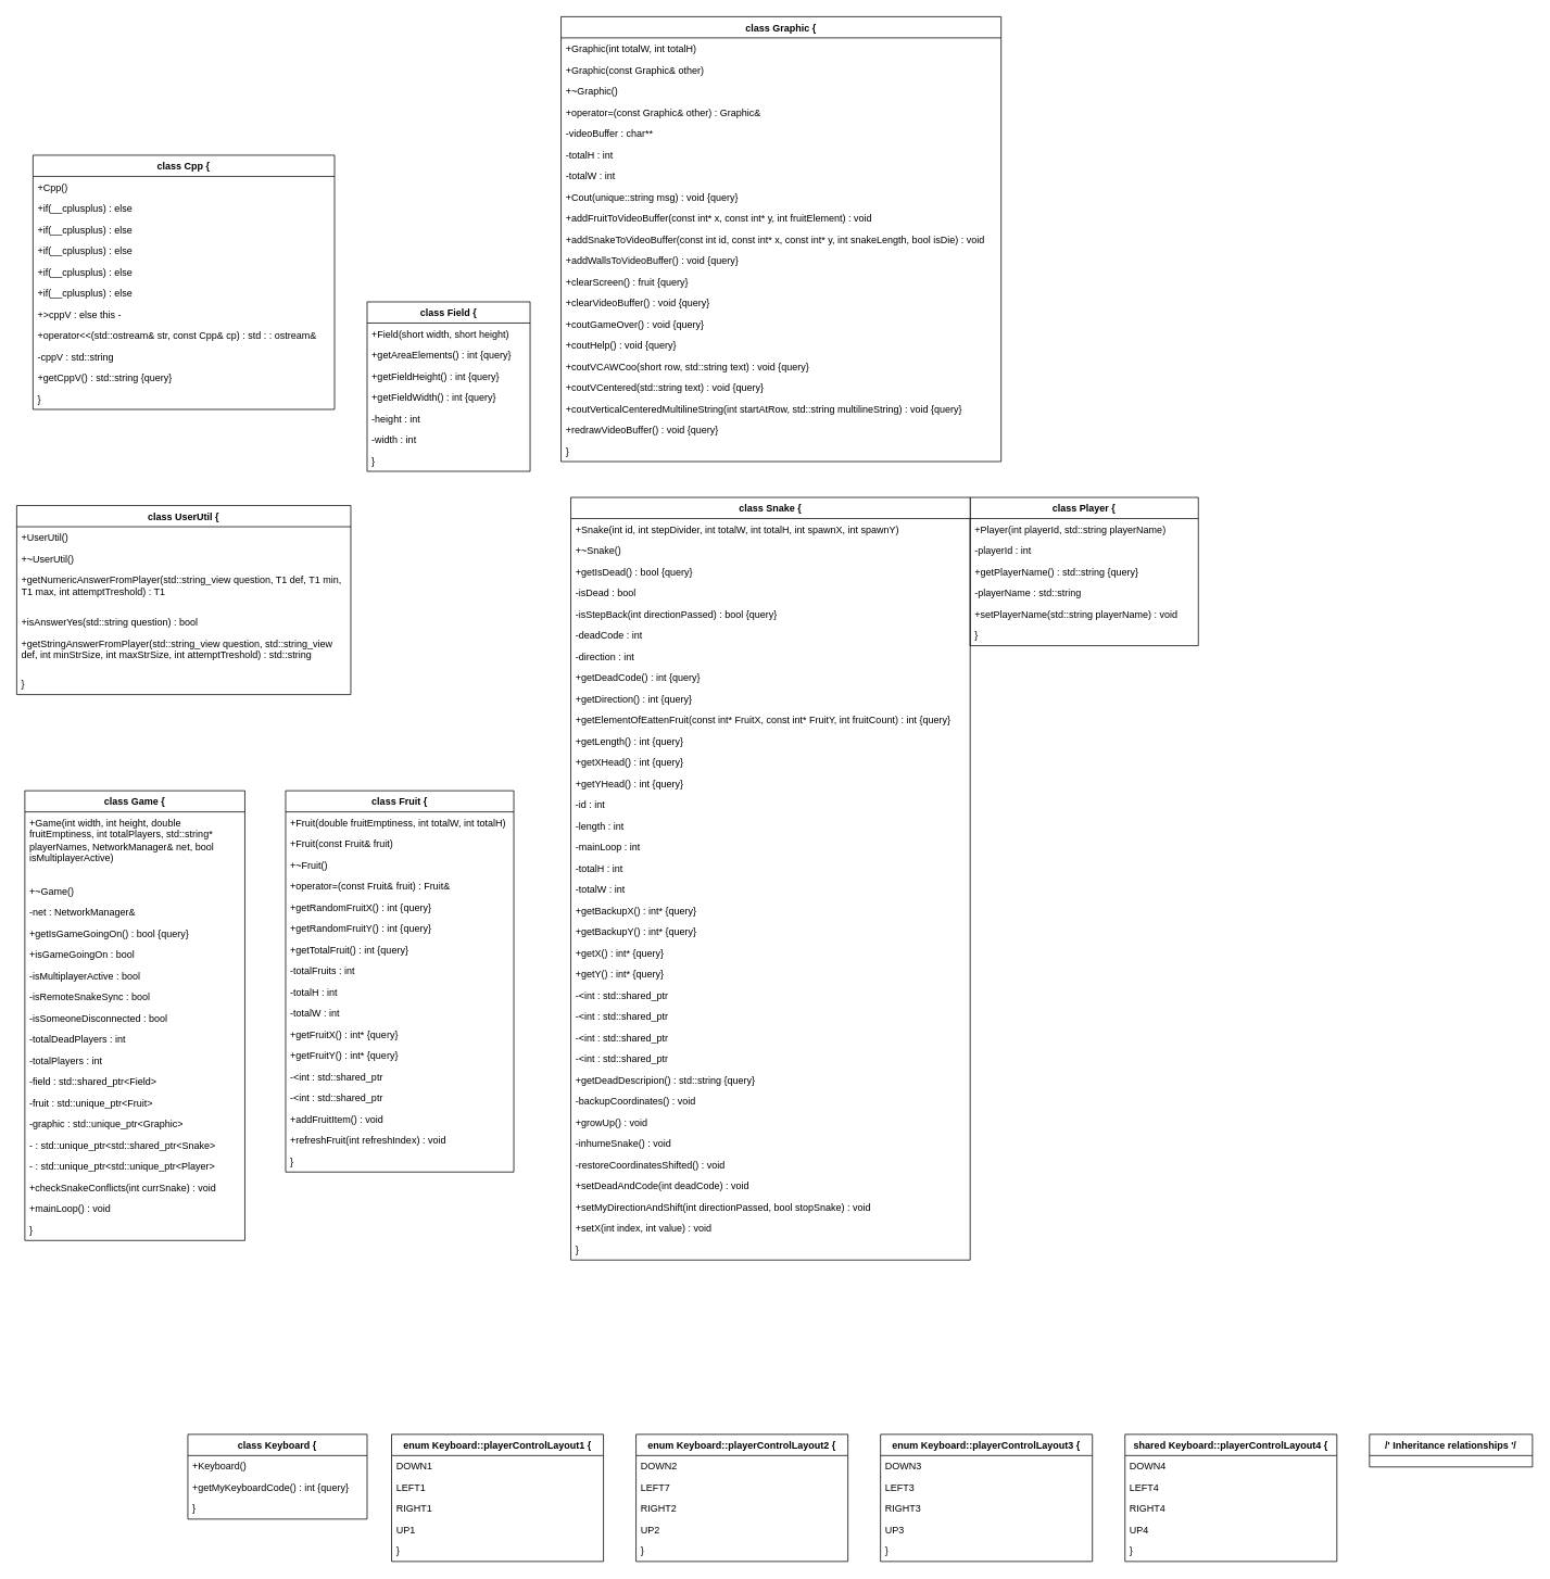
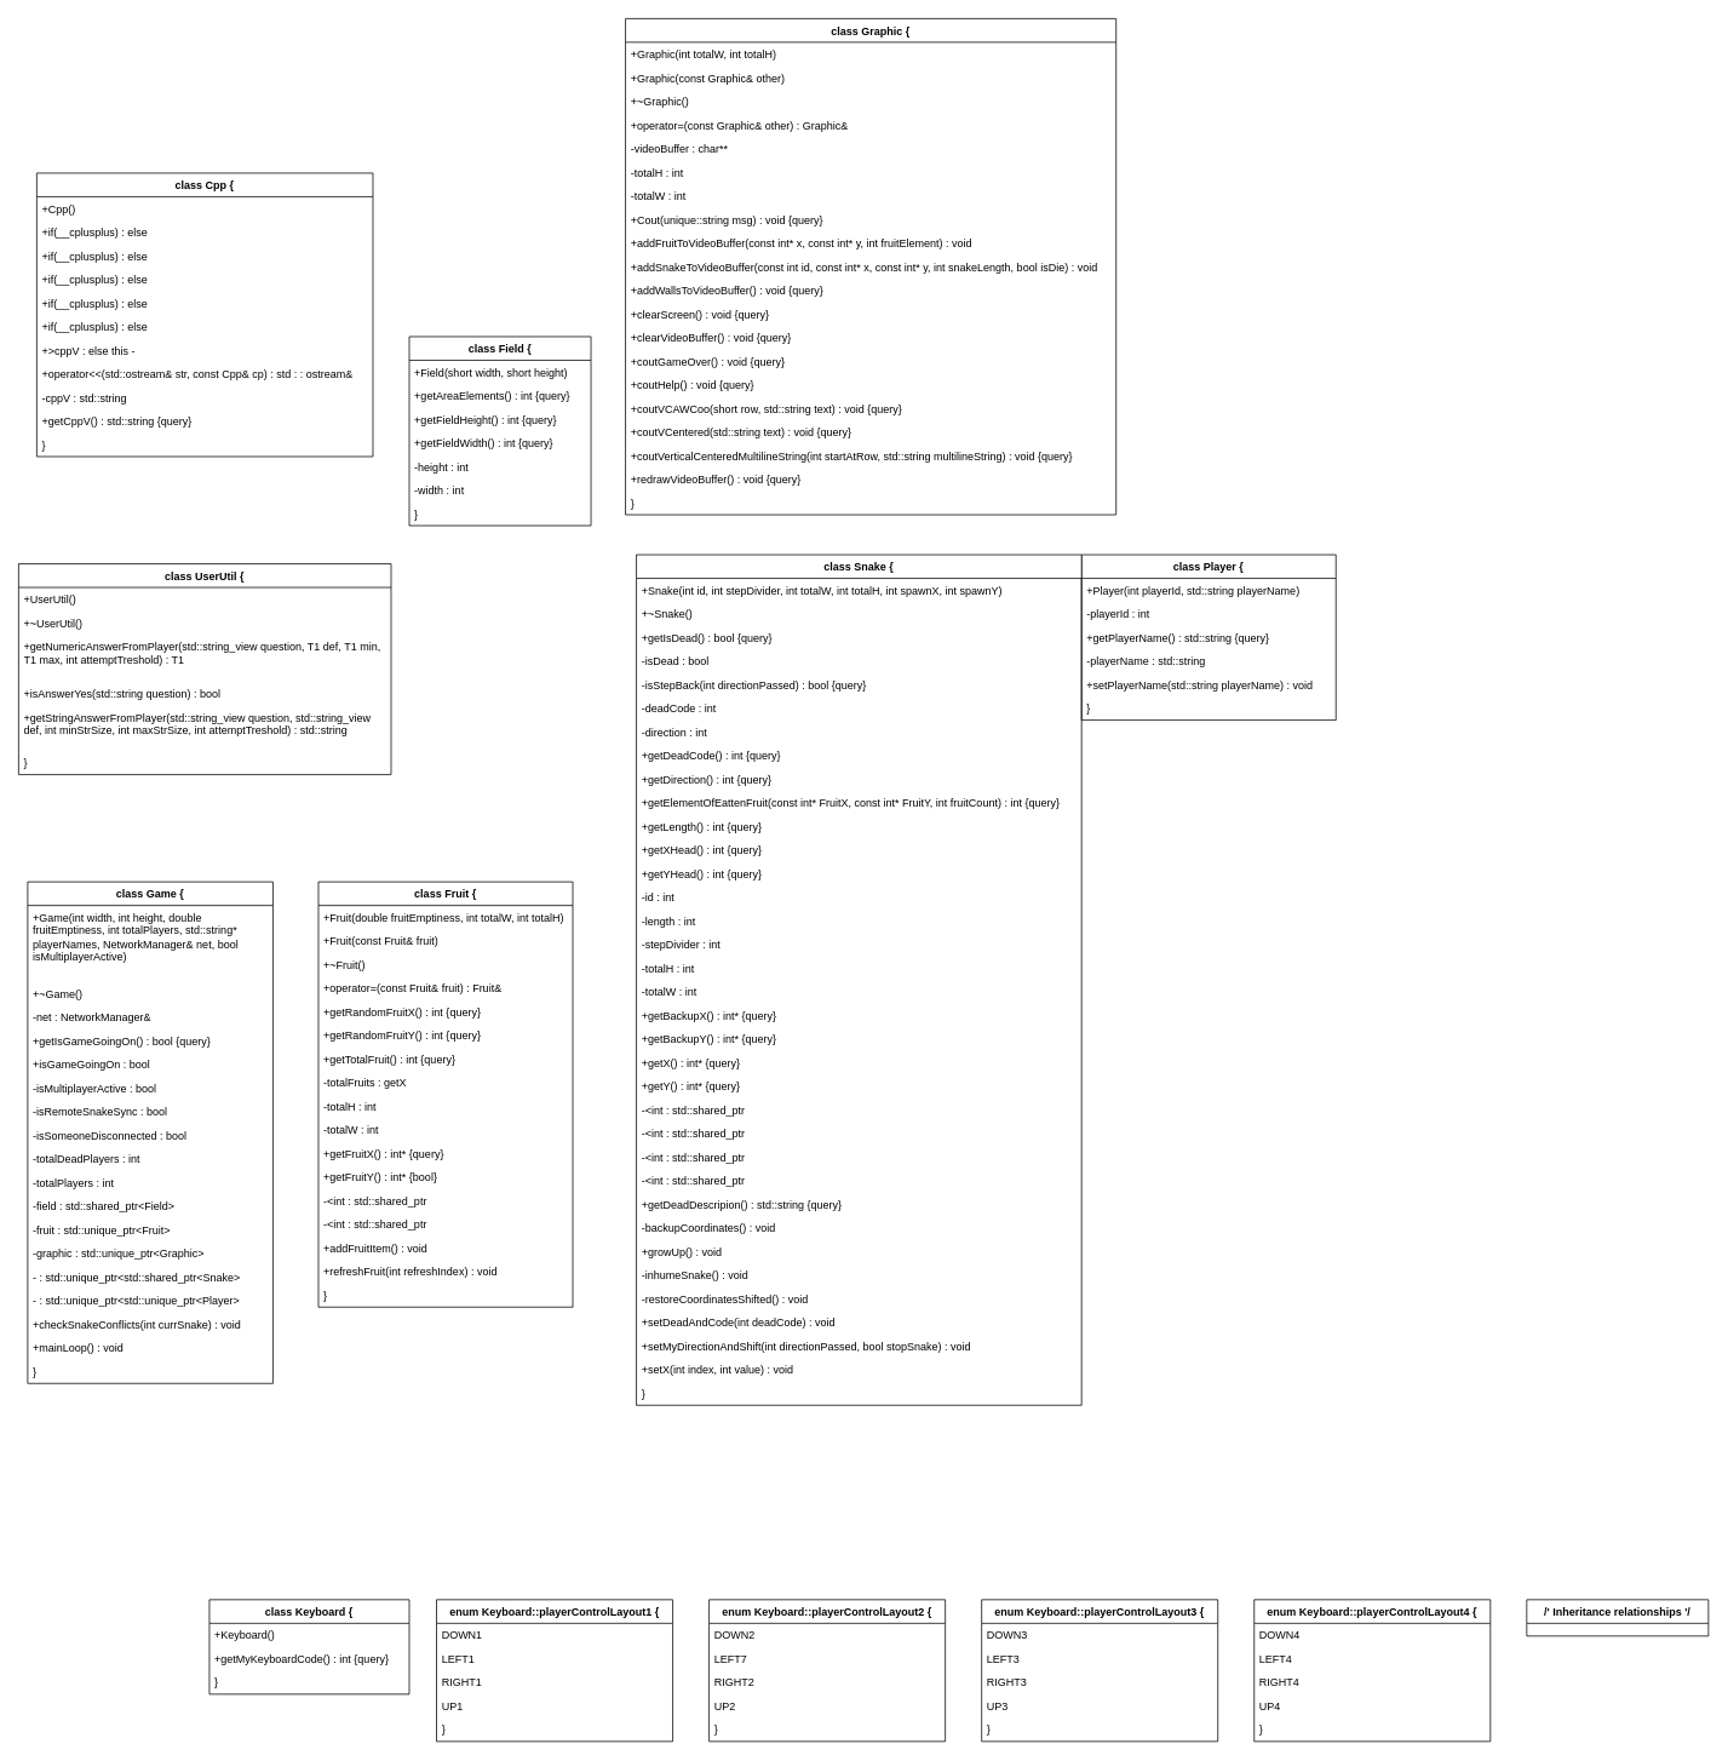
- <mxCell id="71" value="&#09;+clearScreen() : fruit {query}" style="text;strokeColor=none;fillColor=none;align=left;verticalAlign=top;spacingLeft=4;spacingRight=4;overflow=hidden;rotatable=0;points=[[0,0.5],[1,0.5]];portConstraint=eastwest;" vertex="1" parent="59"><mxGeometry y="312" width="540" height="26" as="geometry" /></mxCell>
+ <mxCell id="71" value="&#09;+clearScreen() : void {query}" style="text;strokeColor=none;fillColor=none;align=left;verticalAlign=top;spacingLeft=4;spacingRight=4;overflow=hidden;rotatable=0;points=[[0,0.5],[1,0.5]];portConstraint=eastwest;" vertex="1" parent="59"><mxGeometry y="312" width="540" height="26" as="geometry" /></mxCell>
- <mxCell id="132" value="&#09;-mainLoop : int" style="text;strokeColor=none;fillColor=none;align=left;verticalAlign=top;spacingLeft=4;spacingRight=4;overflow=hidden;rotatable=0;points=[[0,0.5],[1,0.5]];portConstraint=eastwest;" vertex="1" parent="116"><mxGeometry y="416" width="490" height="26" as="geometry" /></mxCell>
+ <mxCell id="132" value="&#09;-stepDivider : int" style="text;strokeColor=none;fillColor=none;align=left;verticalAlign=top;spacingLeft=4;spacingRight=4;overflow=hidden;rotatable=0;points=[[0,0.5],[1,0.5]];portConstraint=eastwest;" vertex="1" parent="116"><mxGeometry y="416" width="490" height="26" as="geometry" /></mxCell>
- <mxCell id="30" value="&#09;-totalFruits : int" style="text;strokeColor=none;fillColor=none;align=left;verticalAlign=top;spacingLeft=4;spacingRight=4;overflow=hidden;rotatable=0;points=[[0,0.5],[1,0.5]];portConstraint=eastwest;" vertex="1" parent="22"><mxGeometry y="208" width="280" height="26" as="geometry" /></mxCell>
+ <mxCell id="30" value="&#09;-totalFruits : getX" style="text;strokeColor=none;fillColor=none;align=left;verticalAlign=top;spacingLeft=4;spacingRight=4;overflow=hidden;rotatable=0;points=[[0,0.5],[1,0.5]];portConstraint=eastwest;" vertex="1" parent="22"><mxGeometry y="208" width="280" height="26" as="geometry" /></mxCell>
- <mxCell id="34" value="&#09;+getFruitY() : int* {query}" style="text;strokeColor=none;fillColor=none;align=left;verticalAlign=top;spacingLeft=4;spacingRight=4;overflow=hidden;rotatable=0;points=[[0,0.5],[1,0.5]];portConstraint=eastwest;" vertex="1" parent="22"><mxGeometry y="312" width="280" height="26" as="geometry" /></mxCell>
+ <mxCell id="34" value="&#09;+getFruitY() : int* {bool}" style="text;strokeColor=none;fillColor=none;align=left;verticalAlign=top;spacingLeft=4;spacingRight=4;overflow=hidden;rotatable=0;points=[[0,0.5],[1,0.5]];portConstraint=eastwest;" vertex="1" parent="22"><mxGeometry y="312" width="280" height="26" as="geometry" /></mxCell>
- <mxCell id="102" value="shared Keyboard::playerControlLayout4 {" style="swimlane;fontStyle=1;childLayout=stackLayout;horizontal=1;startSize=26;horizontalStack=0;resizeParent=1;resizeParentMax=0;resizeLast=0;collapsible=1;marginBottom=0;" vertex="1" parent="1"><mxGeometry x="1380" y="1760" width="260" height="156" as="geometry" /></mxCell>
+ <mxCell id="102" value="enum Keyboard::playerControlLayout4 {" style="swimlane;fontStyle=1;childLayout=stackLayout;horizontal=1;startSize=26;horizontalStack=0;resizeParent=1;resizeParentMax=0;resizeLast=0;collapsible=1;marginBottom=0;" vertex="1" parent="1"><mxGeometry x="1380" y="1760" width="260" height="156" as="geometry" /></mxCell>
